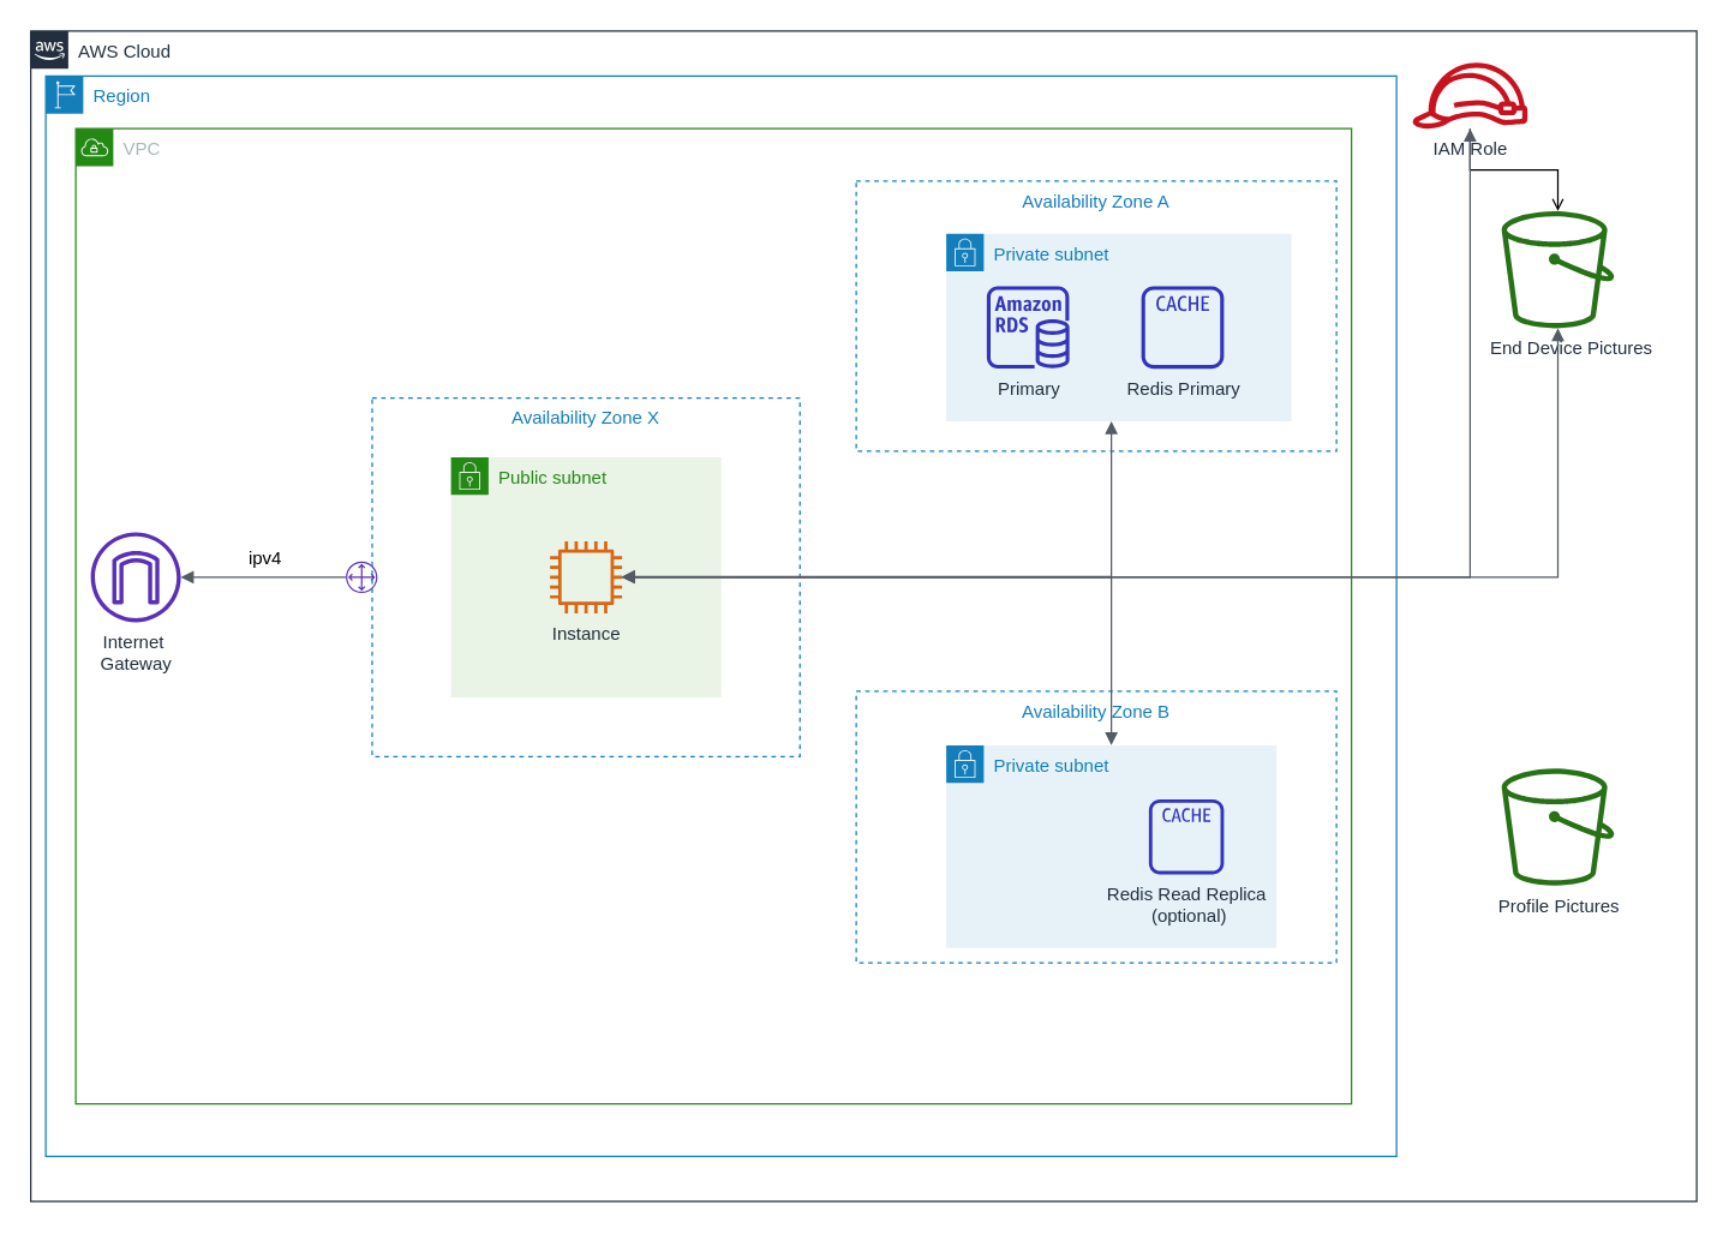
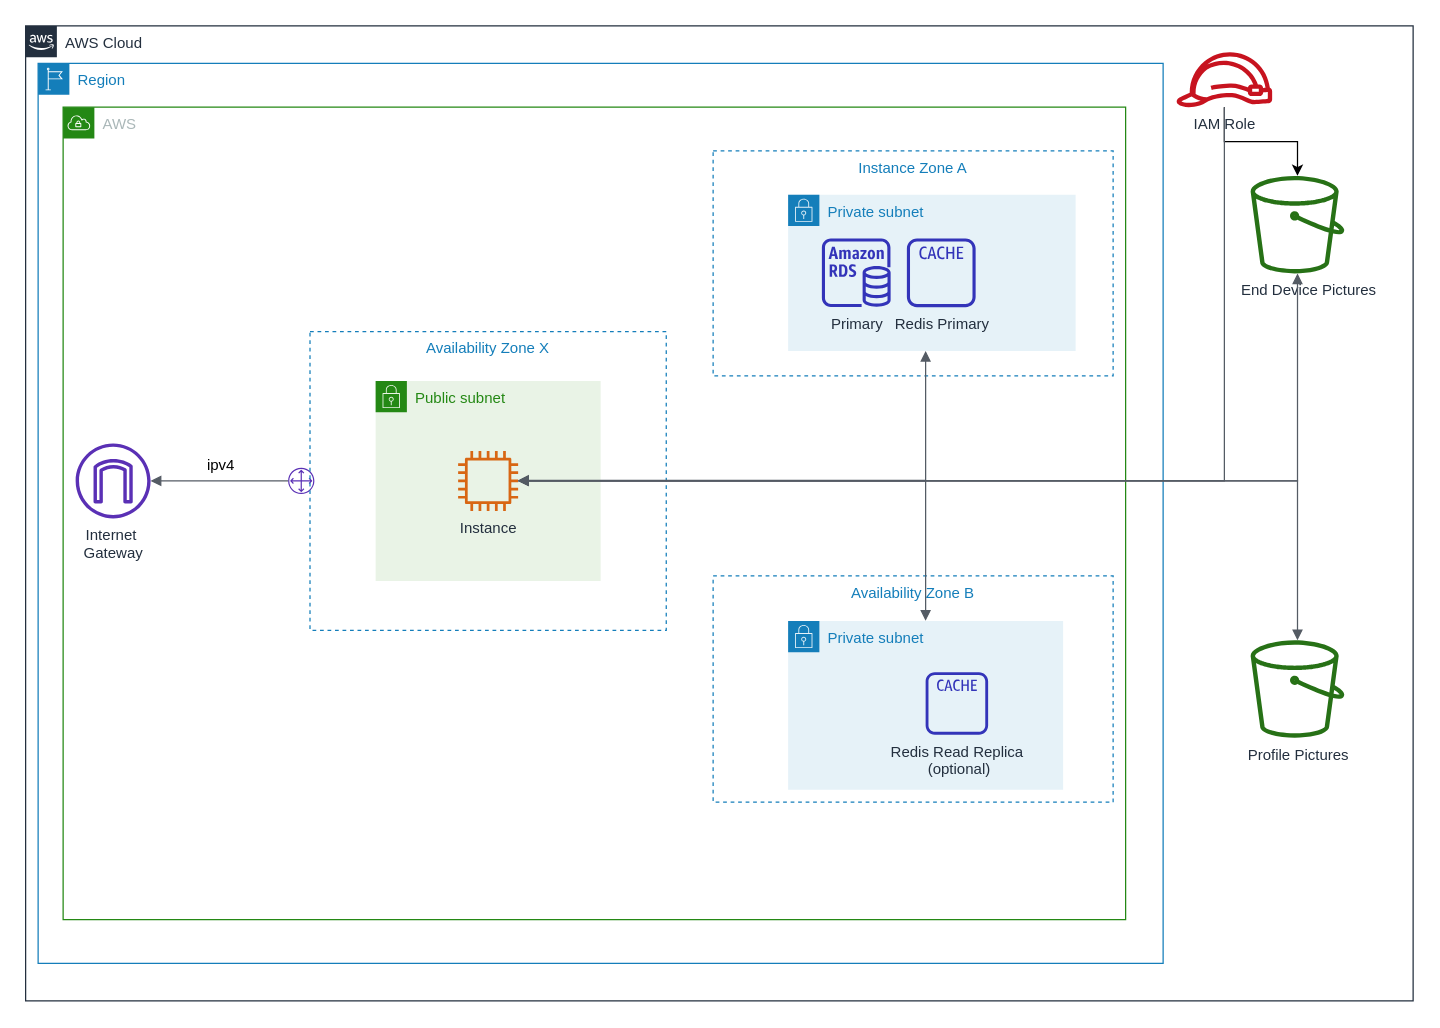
- <mxCell id="4" value="VPC" style="points=[[0,0],[0.25,0],[0.5,0],[0.75,0],[1,0],[1,0.25],[1,0.5],[1,0.75],[1,1],[0.75,1],[0.5,1],[0.25,1],[0,1],[0,0.75],[0,0.5],[0,0.25]];outlineConnect=0;gradientColor=none;html=1;whiteSpace=wrap;fontSize=12;fontStyle=0;shape=mxgraph.aws4.group;grIcon=mxgraph.aws4.group_vpc;strokeColor=#248814;fillColor=none;verticalAlign=top;align=left;spacingLeft=30;fontColor=#AAB7B8;dashed=0;" parent="1" vertex="1"><mxGeometry x="50" y="85" width="850" height="650" as="geometry" /></mxCell>
+ <mxCell id="4" value="AWS" style="points=[[0,0],[0.25,0],[0.5,0],[0.75,0],[1,0],[1,0.25],[1,0.5],[1,0.75],[1,1],[0.75,1],[0.5,1],[0.25,1],[0,1],[0,0.75],[0,0.5],[0,0.25]];outlineConnect=0;gradientColor=none;html=1;whiteSpace=wrap;fontSize=12;fontStyle=0;shape=mxgraph.aws4.group;grIcon=mxgraph.aws4.group_vpc;strokeColor=#248814;fillColor=none;verticalAlign=top;align=left;spacingLeft=30;fontColor=#AAB7B8;dashed=0;" parent="1" vertex="1"><mxGeometry x="50" y="85" width="850" height="650" as="geometry" /></mxCell>
- <mxCell id="6" value="Availability Zone A" style="fillColor=none;strokeColor=#147EBA;dashed=1;verticalAlign=top;fontStyle=0;fontColor=#147EBA;" parent="1" vertex="1"><mxGeometry x="570" y="120" width="320" height="180" as="geometry" /></mxCell>
+ <mxCell id="6" value="Instance Zone A" style="fillColor=none;strokeColor=#147EBA;dashed=1;verticalAlign=top;fontStyle=0;fontColor=#147EBA;" parent="1" vertex="1"><mxGeometry x="570" y="120" width="320" height="180" as="geometry" /></mxCell>
- <mxCell id="25" value="" style="edgeStyle=orthogonalEdgeStyle;rounded=0;orthogonalLoop=1;jettySize=auto;html=1;endArrow=open;" edge="1" parent="1" source="26" target="22"><mxGeometry relative="1" as="geometry" /></mxCell>
+ <mxCell id="25" value="" style="edgeStyle=orthogonalEdgeStyle;rounded=0;orthogonalLoop=1;jettySize=auto;html=1;" edge="1" parent="1" source="26" target="22"><mxGeometry relative="1" as="geometry" /></mxCell>
- <mxCell id="16" value="Redis Primary" style="outlineConnect=0;fontColor=#232F3E;gradientColor=none;fillColor=#3334B9;strokeColor=none;dashed=0;verticalLabelPosition=bottom;verticalAlign=top;align=center;html=1;fontSize=12;fontStyle=0;aspect=fixed;pointerEvents=1;shape=mxgraph.aws4.cache_node;" parent="1" vertex="1"><mxGeometry x="760" y="190" width="55" height="55" as="geometry" /></mxCell>
+ <mxCell id="16" value="Redis Primary" style="outlineConnect=0;fontColor=#232F3E;gradientColor=none;fillColor=#3334B9;strokeColor=none;dashed=0;verticalLabelPosition=bottom;verticalAlign=top;align=center;html=1;fontSize=12;fontStyle=0;aspect=fixed;pointerEvents=1;shape=mxgraph.aws4.cache_node;" parent="1" vertex="1"><mxGeometry x="725" y="190" width="55" height="55" as="geometry" /></mxCell>
- <mxCell id="27" value="" style="edgeStyle=orthogonalEdgeStyle;html=1;endArrow=block;elbow=vertical;startArrow=none;endFill=1;strokeColor=#545B64;rounded=0;" parent="1" source="18" target="26" edge="1"><mxGeometry width="100" relative="1" as="geometry"><mxPoint x="680" y="410" as="sourcePoint" /><mxPoint x="780" y="410" as="targetPoint" /></mxGeometry></mxCell>
+ <mxCell id="27" value="" style="edgeStyle=orthogonalEdgeStyle;html=1;endArrow=none;elbow=vertical;startArrow=none;endFill=1;strokeColor=#545B64;rounded=0;" parent="1" source="18" target="26" edge="1"><mxGeometry width="100" relative="1" as="geometry"><mxPoint x="680" y="410" as="sourcePoint" /><mxPoint x="780" y="410" as="targetPoint" /></mxGeometry></mxCell>
+ <mxCell id="24" value="" style="edgeStyle=orthogonalEdgeStyle;html=1;endArrow=block;elbow=vertical;startArrow=block;startFill=1;endFill=1;strokeColor=#545B64;rounded=0;" parent="1" source="18" target="21" edge="1"><mxGeometry width="100" relative="1" as="geometry"><mxPoint x="424" y="394" as="sourcePoint" /><mxPoint x="1047.5" y="227.925" as="targetPoint" /></mxGeometry></mxCell>
- <mxCell id="17" value="Redis Read Replica&lt;br&gt;&amp;nbsp;(optional)" style="outlineConnect=0;fontColor=#232F3E;gradientColor=none;fillColor=#3334B9;strokeColor=none;dashed=0;verticalLabelPosition=bottom;verticalAlign=top;align=center;html=1;fontSize=12;fontStyle=0;aspect=fixed;pointerEvents=1;shape=mxgraph.aws4.cache_node;" parent="1" vertex="1"><mxGeometry x="765" y="532" width="50" height="50" as="geometry" /></mxCell>
+ <mxCell id="17" value="Redis Read Replica&lt;br&gt;&amp;nbsp;(optional)" style="outlineConnect=0;fontColor=#232F3E;gradientColor=none;fillColor=#3334B9;strokeColor=none;dashed=0;verticalLabelPosition=bottom;verticalAlign=top;align=center;html=1;fontSize=12;fontStyle=0;aspect=fixed;pointerEvents=1;shape=mxgraph.aws4.cache_node;" parent="1" vertex="1"><mxGeometry x="740" y="537" width="50" height="50" as="geometry" /></mxCell>
